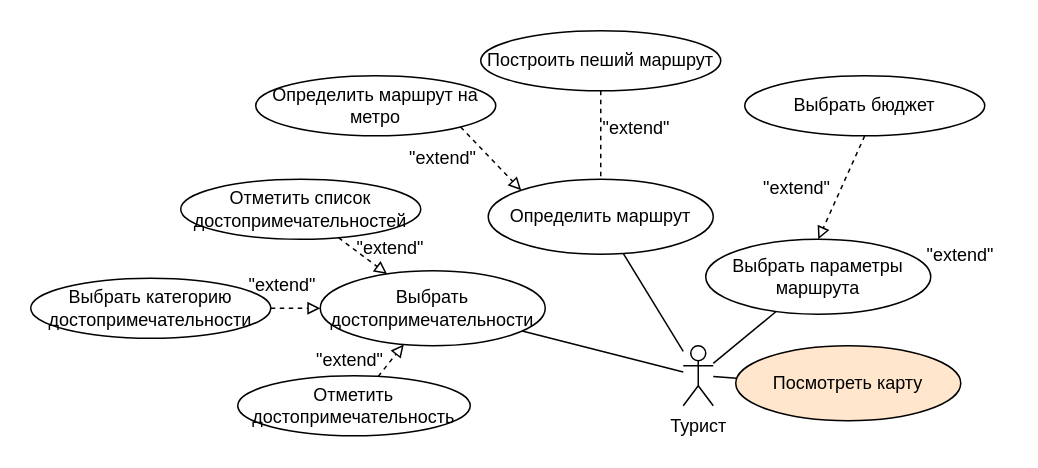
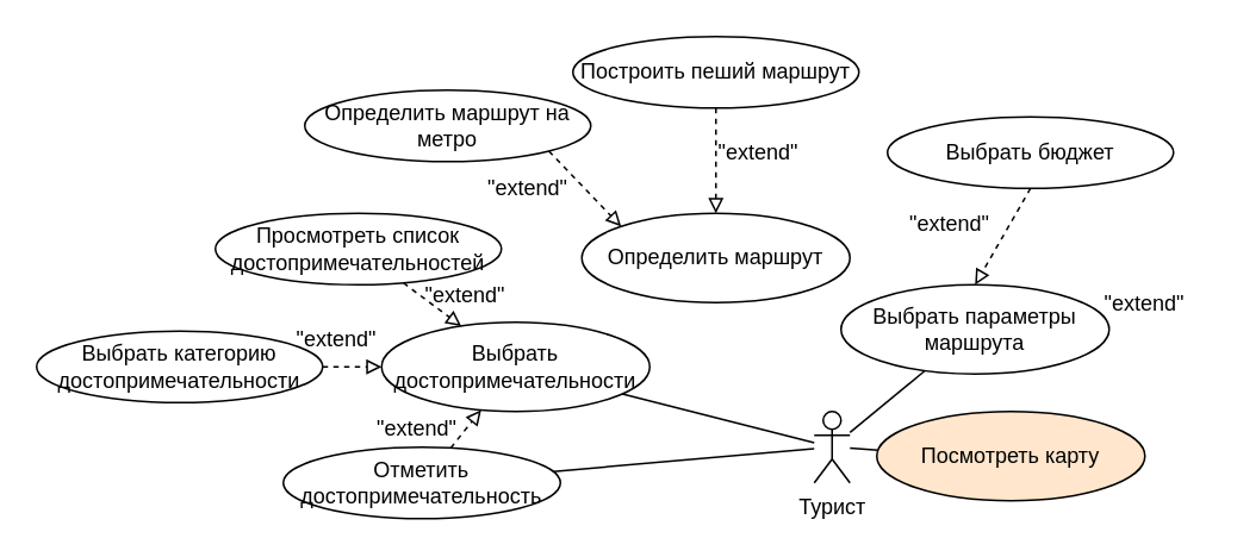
- <mxCell id="27" value="Выбрать бюджет" style="ellipse;whiteSpace=wrap;html=1;" vertex="1" parent="1"><mxGeometry x="496" y="50" width="160" height="40" as="geometry" /></mxCell>
+ <mxCell id="27" value="Выбрать бюджет" style="ellipse;whiteSpace=wrap;html=1;" vertex="1" parent="1"><mxGeometry x="496" y="65" width="160" height="40" as="geometry" /></mxCell>
- <mxCell id="20" style="edgeStyle=none;rounded=0;orthogonalLoop=1;jettySize=auto;html=1;exitX=0.5;exitY=1;exitDx=0;exitDy=0;entryX=0.5;entryY=0;entryDx=0;entryDy=0;dashed=1;endArrow=none;endFill=0;" edge="1" parent="1" source="21" target="7"><mxGeometry relative="1" as="geometry" /></mxCell>
+ <mxCell id="20" style="edgeStyle=none;rounded=0;orthogonalLoop=1;jettySize=auto;html=1;exitX=0.5;exitY=1;exitDx=0;exitDy=0;entryX=0.5;entryY=0;entryDx=0;entryDy=0;dashed=1;endArrow=block;endFill=0;" edge="1" parent="1" source="21" target="7"><mxGeometry relative="1" as="geometry" /></mxCell>
- <mxCell id="14" value="Отметить список достопримечательностей" style="ellipse;whiteSpace=wrap;html=1;" vertex="1" parent="1"><mxGeometry x="120" y="119" width="160" height="40" as="geometry" /></mxCell>
+ <mxCell id="14" value="Просмотреть список достопримечательностей" style="ellipse;whiteSpace=wrap;html=1;" vertex="1" parent="1"><mxGeometry x="120" y="119" width="160" height="40" as="geometry" /></mxCell>
- <mxCell id="3" style="edgeStyle=none;rounded=0;orthogonalLoop=1;jettySize=auto;html=1;endArrow=none;endFill=0;" edge="1" parent="1" source="5" target="7"><mxGeometry relative="1" as="geometry" /></mxCell>
+ <mxCell id="3" style="edgeStyle=none;rounded=0;orthogonalLoop=1;jettySize=auto;html=1;endArrow=none;endFill=0;" edge="1" parent="1" source="5" target="12"><mxGeometry relative="1" as="geometry" /></mxCell>
